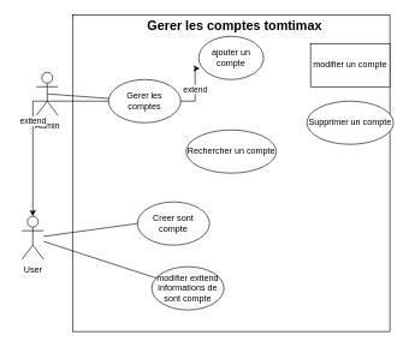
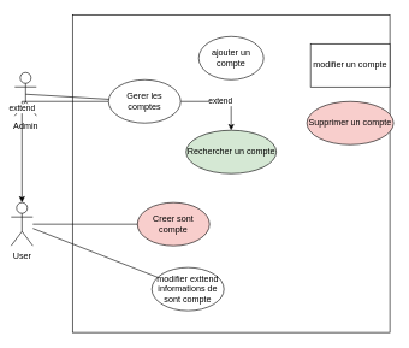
- <mxCell id="3" value="&lt;b&gt;&lt;font style=&quot;font-size: 18px;&quot;&gt;Gerer les comptes tomtimax&lt;/font&gt;&lt;/b&gt;" style="text;strokeColor=none;align=center;fillColor=none;html=1;verticalAlign=middle;whiteSpace=wrap;rounded=0;" vertex="1" parent="1"><mxGeometry x="160" y="20" width="330" height="30" as="geometry" /></mxCell>
- <mxCell id="13" value="extend" style="edgeStyle=orthogonalEdgeStyle;rounded=0;orthogonalLoop=1;jettySize=auto;html=1;entryX=0.017;entryY=0.743;entryDx=0;entryDy=0;entryPerimeter=0;" edge="1" parent="1" source="8" target="10"><mxGeometry relative="1" as="geometry" /></mxCell>
- <mxCell id="5" value="Admin" style="shape=umlActor;verticalLabelPosition=bottom;verticalAlign=top;html=1;outlineConnect=0;" vertex="1" parent="1"><mxGeometry x="50" y="100" width="30" height="60" as="geometry" /></mxCell>
+ <mxCell id="5" value="Admin" style="shape=umlActor;verticalLabelPosition=bottom;verticalAlign=top;html=1;outlineConnect=0;" vertex="1" parent="1"><mxGeometry x="20" y="100" width="30" height="60" as="geometry" /></mxCell>
+ <mxCell id="6" value="extend" style="edgeStyle=orthogonalEdgeStyle;rounded=0;orthogonalLoop=1;jettySize=auto;html=1;" edge="1" parent="1" source="8" target="11"><mxGeometry relative="1" as="geometry" /></mxCell>
- <mxCell id="9" value="Supprimer un compte" style="ellipse;whiteSpace=wrap;html=1;" vertex="1" parent="1"><mxGeometry x="425" y="140" width="120" height="60" as="geometry" /></mxCell>
+ <mxCell id="9" value="Supprimer un compte" style="ellipse;whiteSpace=wrap;html=1;fillColor=#f8cecc;" vertex="1" parent="1"><mxGeometry x="425" y="140" width="120" height="60" as="geometry" /></mxCell>
- <mxCell id="11" value="Rechercher un compte" style="ellipse;whiteSpace=wrap;html=1;" vertex="1" parent="1"><mxGeometry x="257.5" y="180" width="125" height="60" as="geometry" /></mxCell>
+ <mxCell id="11" value="Rechercher un compte" style="ellipse;whiteSpace=wrap;html=1;fillColor=#d5e8d4;" vertex="1" parent="1"><mxGeometry x="257.5" y="180" width="125" height="60" as="geometry" /></mxCell>
- <mxCell id="15" value="Creer sont compte" style="ellipse;whiteSpace=wrap;html=1;" vertex="1" parent="1"><mxGeometry x="190" y="280" width="100" height="60" as="geometry" /></mxCell>
+ <mxCell id="15" value="Creer sont compte" style="ellipse;whiteSpace=wrap;html=1;fillColor=#f8cecc;" vertex="1" parent="1"><mxGeometry x="190" y="280" width="100" height="60" as="geometry" /></mxCell>
- <mxCell id="4" value="User" style="shape=umlActor;verticalLabelPosition=bottom;verticalAlign=top;html=1;outlineConnect=0;" vertex="1" parent="1"><mxGeometry x="30" y="300" width="30" height="60" as="geometry" /></mxCell>
+ <mxCell id="4" value="User" style="shape=umlActor;verticalLabelPosition=bottom;verticalAlign=top;html=1;outlineConnect=0;" vertex="1" parent="1"><mxGeometry x="15" y="280" width="30" height="60" as="geometry" /></mxCell>
